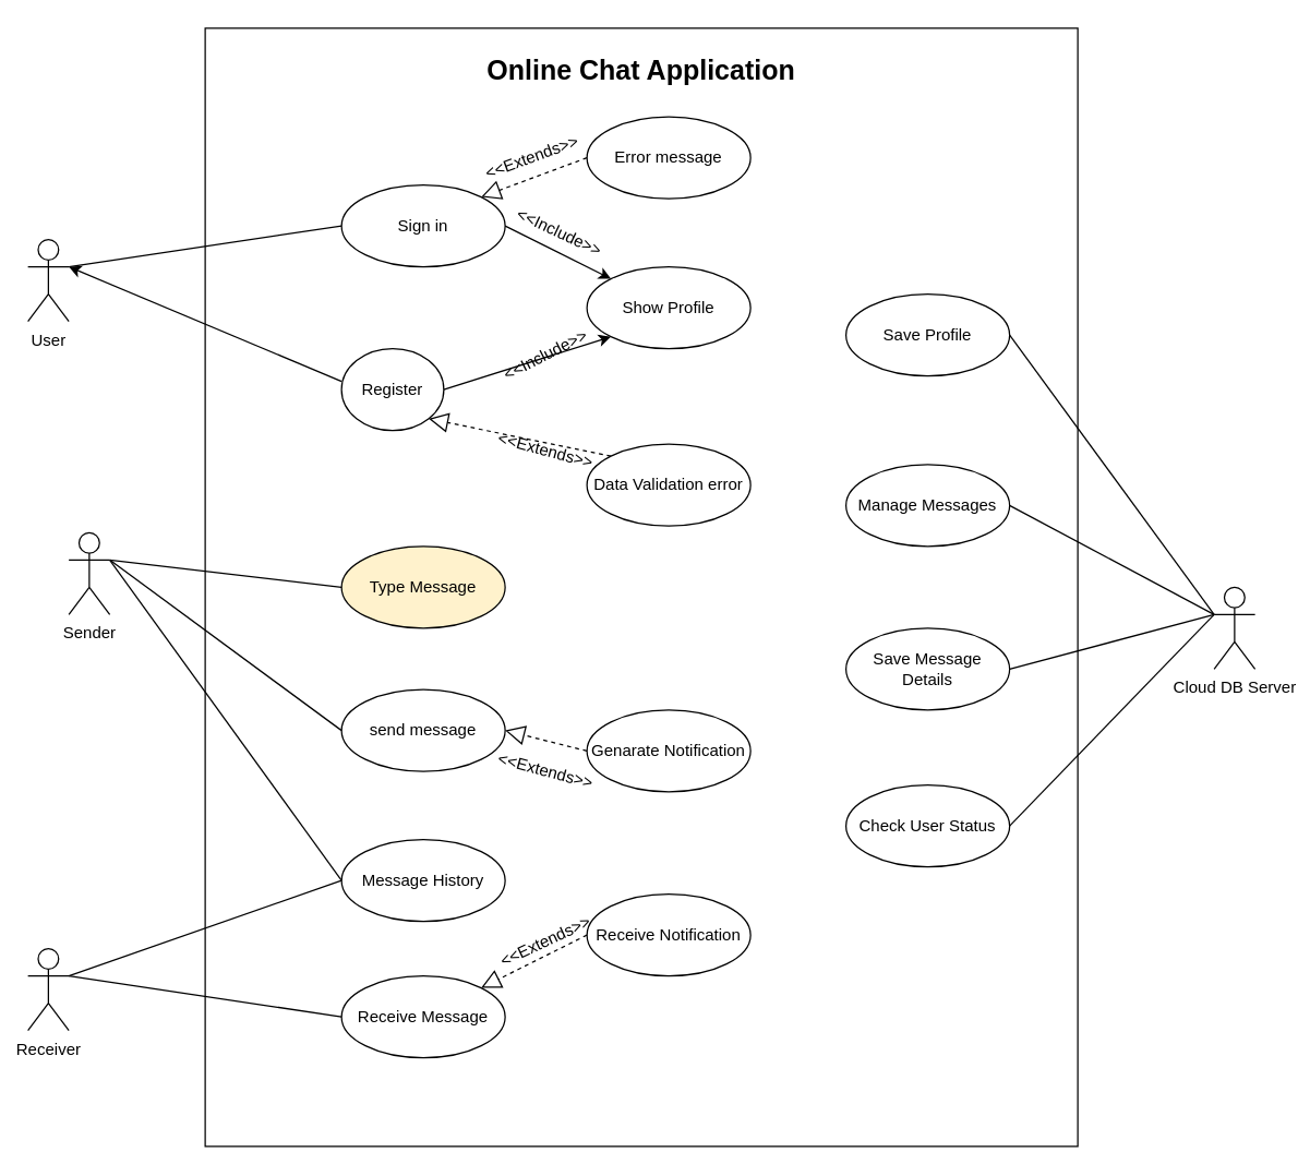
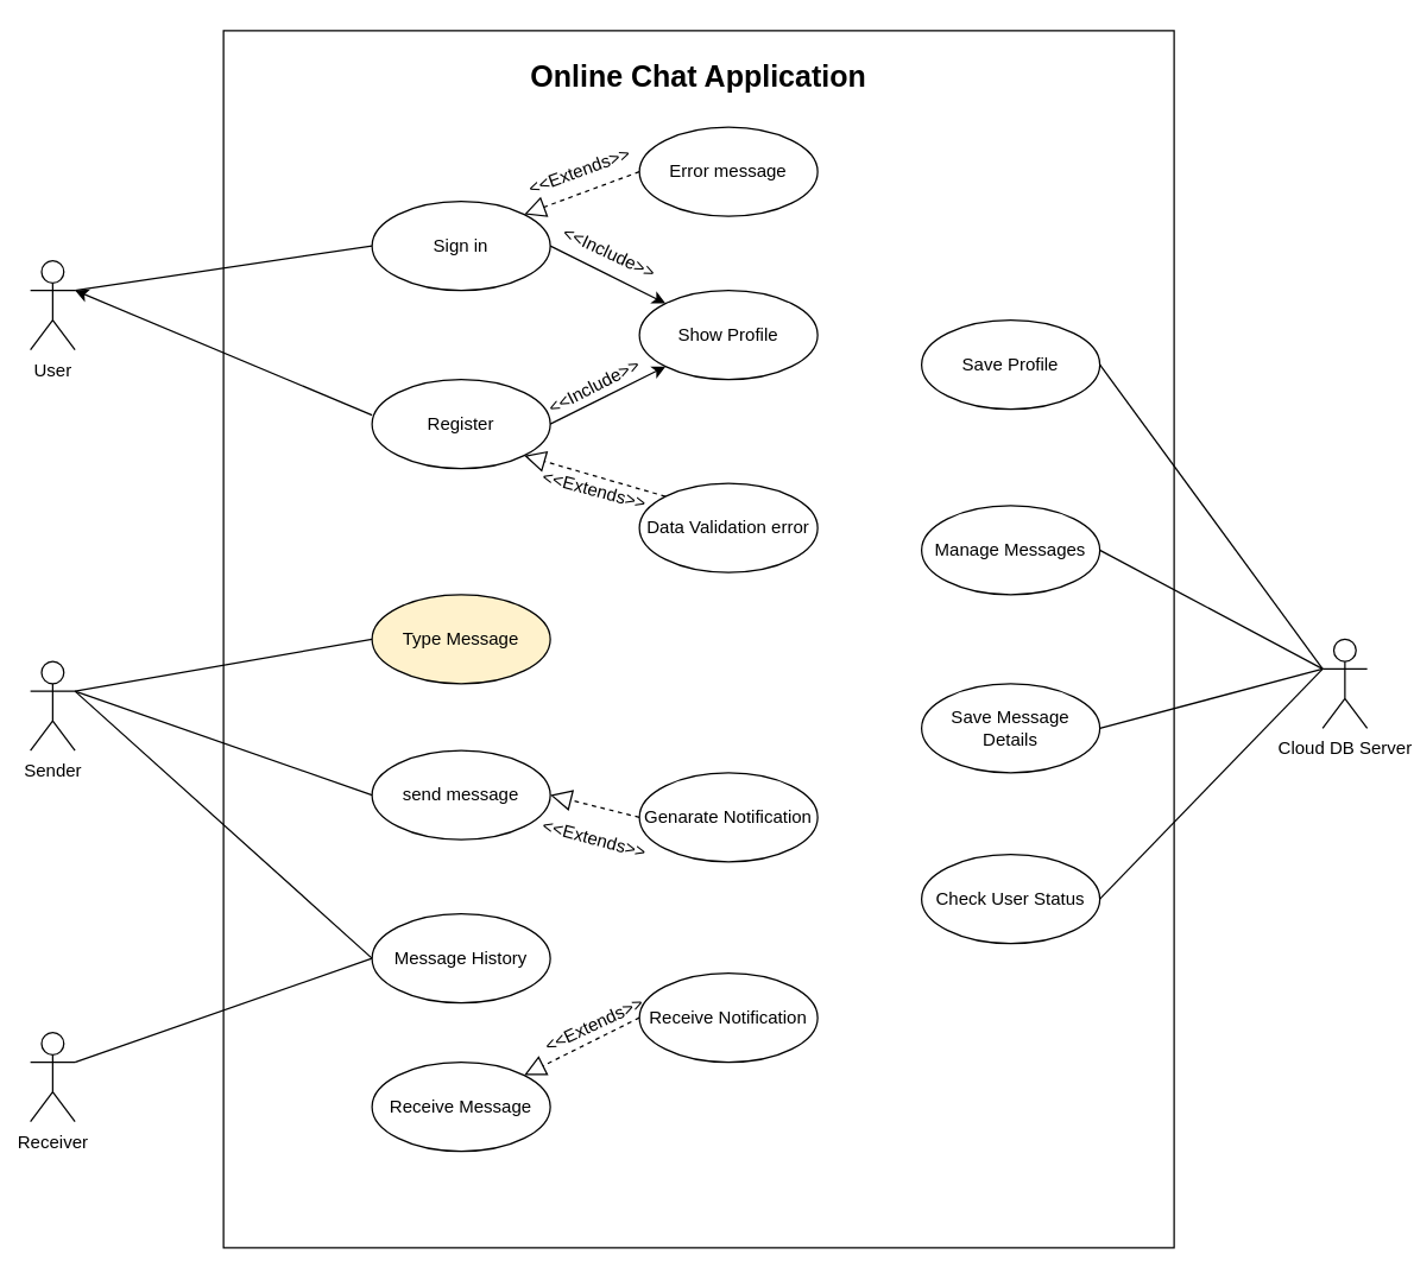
- <mxCell id="6" value="Register" style="ellipse;whiteSpace=wrap;html=1;" vertex="1" parent="1"><mxGeometry x="250" y="255" width="75" height="60" as="geometry" /></mxCell>
+ <mxCell id="6" value="Register" style="ellipse;whiteSpace=wrap;html=1;" vertex="1" parent="1"><mxGeometry x="250" y="255" width="120" height="60" as="geometry" /></mxCell>
- <mxCell id="3" value="Sender" style="shape=umlActor;verticalLabelPosition=bottom;verticalAlign=top;html=1;" parent="1" vertex="1"><mxGeometry x="50" y="390" width="30" height="60" as="geometry" /></mxCell>
+ <mxCell id="3" value="Sender" style="shape=umlActor;verticalLabelPosition=bottom;verticalAlign=top;html=1;" parent="1" vertex="1"><mxGeometry x="20" y="445" width="30" height="60" as="geometry" /></mxCell>
- <mxCell id="20" value="" style="endArrow=none;html=1;rounded=0;exitX=1;exitY=0.333;exitDx=0;exitDy=0;exitPerimeter=0;entryX=0;entryY=0.5;entryDx=0;entryDy=0;" edge="1" parent="1" source="4" target="15"><mxGeometry width="50" height="50" relative="1" as="geometry"><mxPoint x="400" y="445" as="sourcePoint" /><mxPoint x="450" y="395" as="targetPoint" /></mxGeometry></mxCell>
